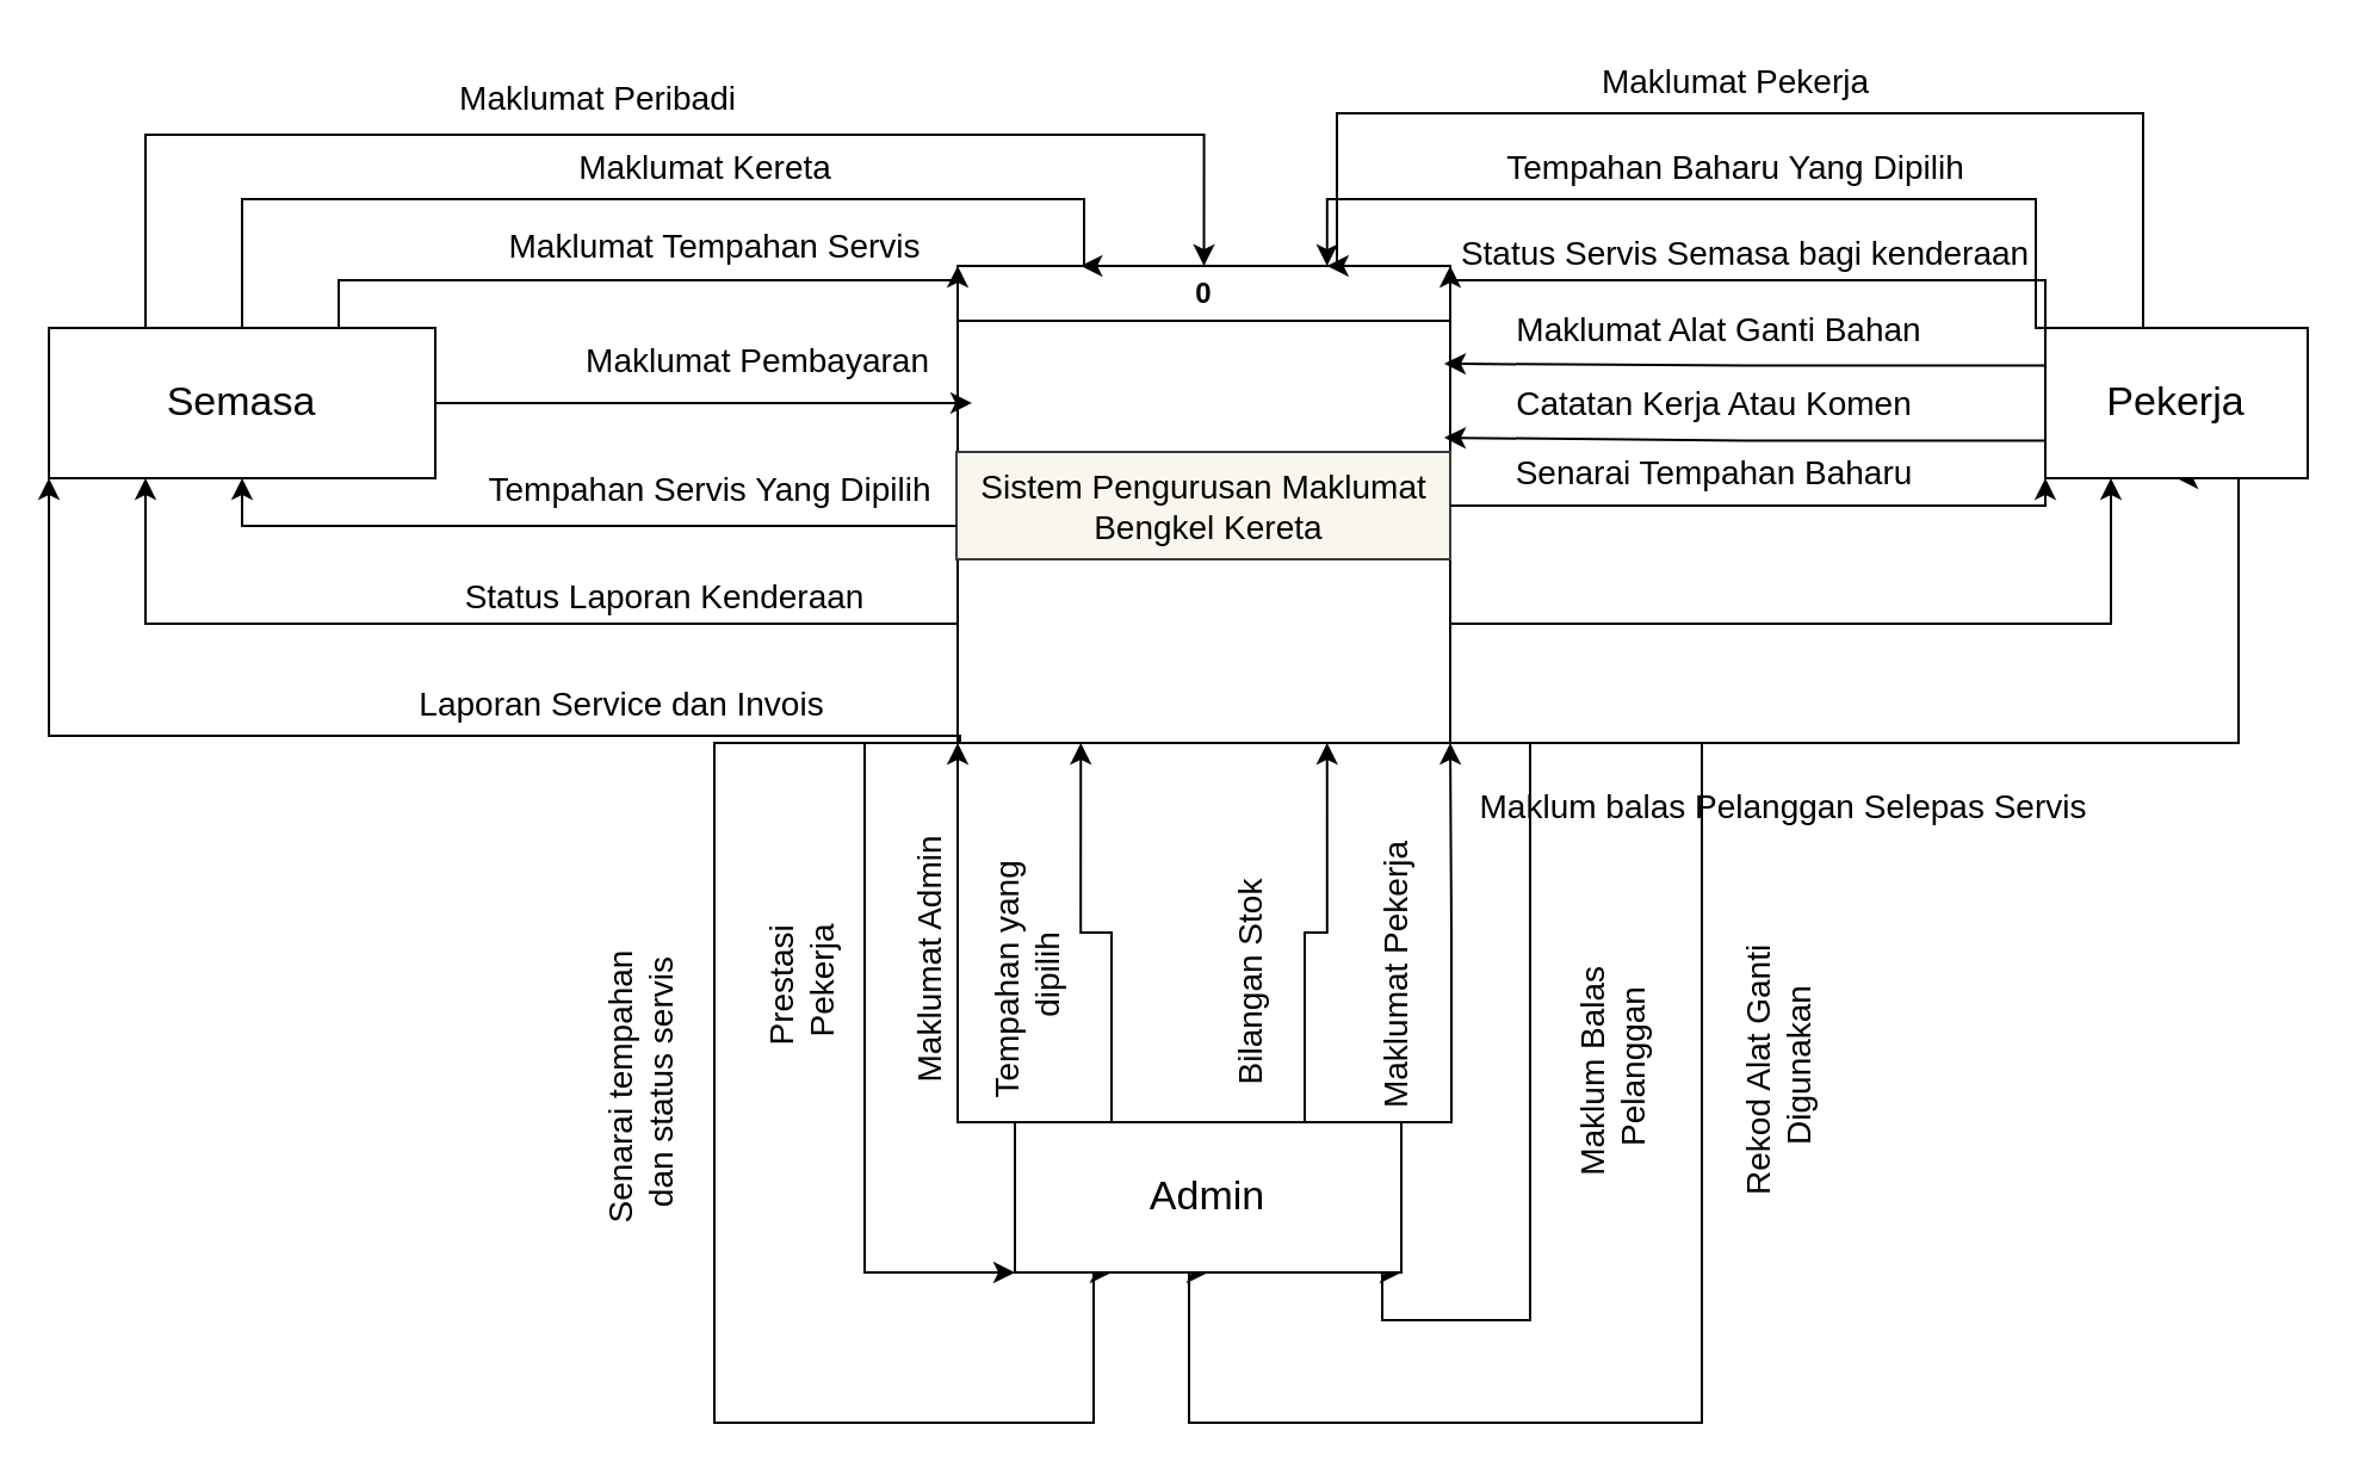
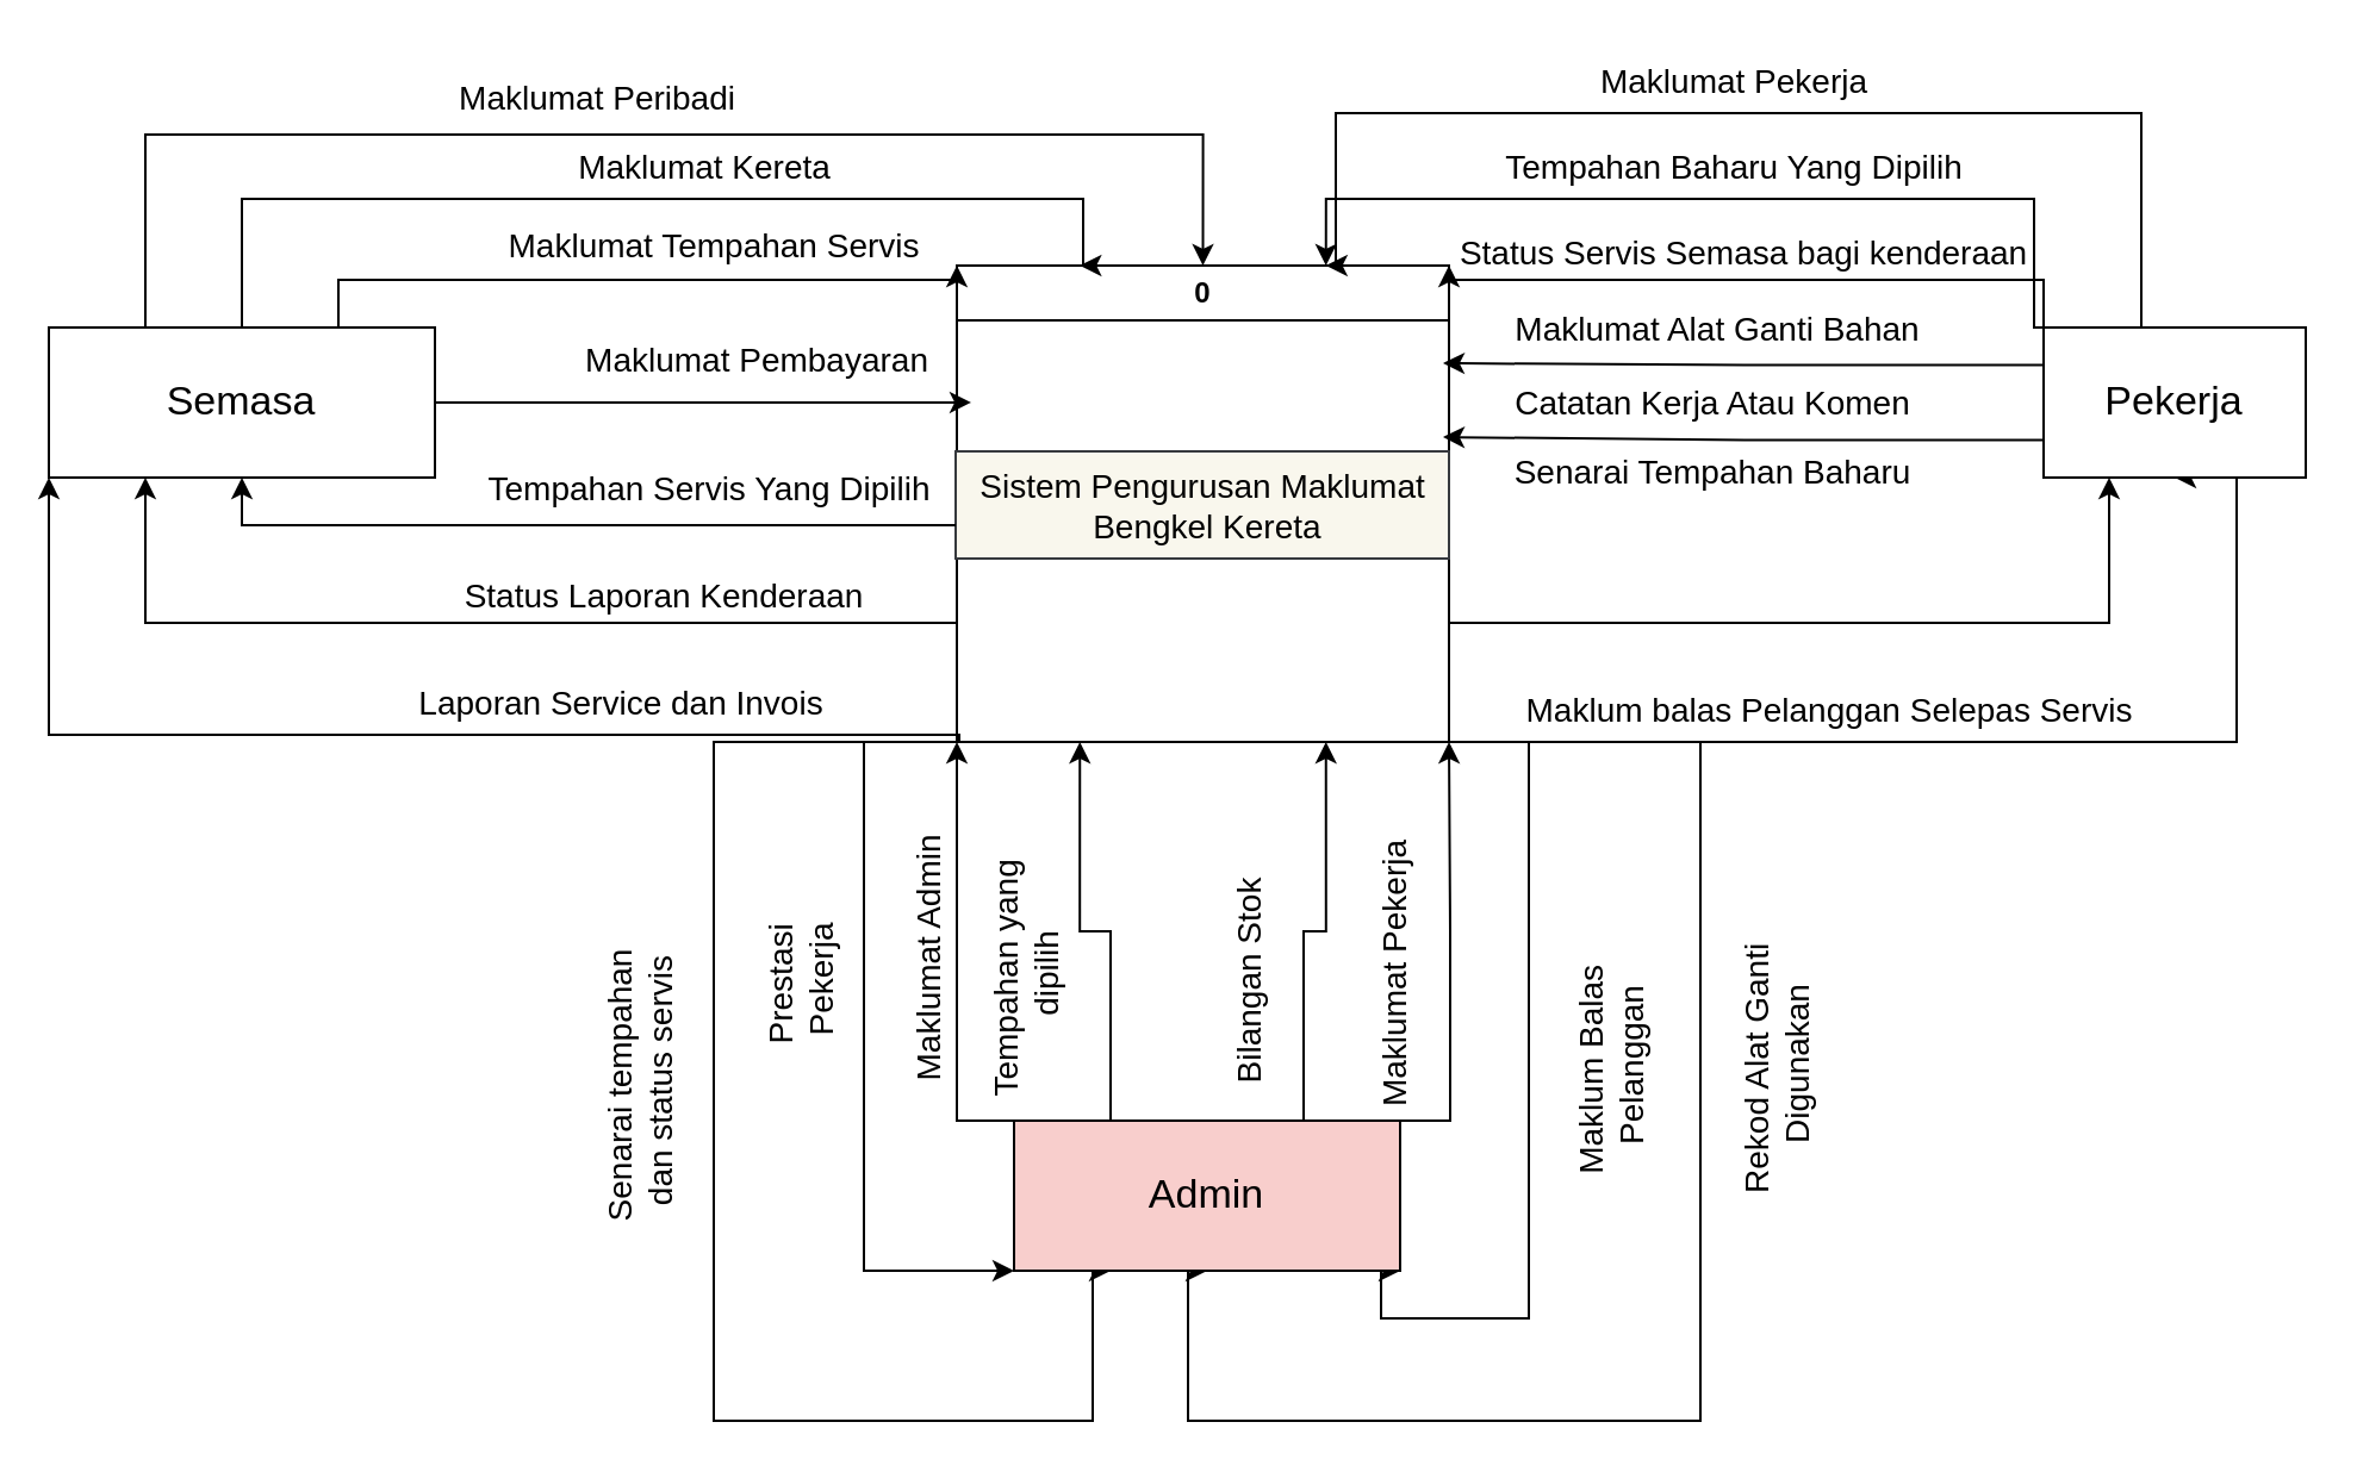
- <mxCell id="35" style="edgeStyle=orthogonalEdgeStyle;rounded=0;orthogonalLoop=1;jettySize=auto;html=1;entryX=0;entryY=1;entryDx=0;entryDy=0;" edge="1" parent="1" source="11" target="22"><mxGeometry relative="1" as="geometry"><Array as="points"><mxPoint x="857" y="212" /></Array></mxGeometry></mxCell>
- <mxCell id="38" value="Maklum balas Pelanggan Selepas Servis" style="text;html=1;align=center;verticalAlign=middle;resizable=0;points=[];autosize=1;strokeColor=none;fillColor=none;fontSize=14;" vertex="1" parent="1"><mxGeometry x="607" y="324" width="279" height="27" as="geometry" /></mxCell>
+ <mxCell id="38" value="Maklum balas Pelanggan Selepas Servis" style="text;html=1;align=center;verticalAlign=middle;resizable=0;points=[];autosize=1;strokeColor=none;fillColor=none;fontSize=14;" vertex="1" parent="1"><mxGeometry x="627" y="284" width="279" height="27" as="geometry" /></mxCell>
- <mxCell id="43" value="Admin" style="rounded=0;whiteSpace=wrap;html=1;fontSize=17;" vertex="1" parent="1"><mxGeometry x="425" y="470" width="162" height="63" as="geometry" /></mxCell>
+ <mxCell id="43" value="Admin" style="rounded=0;whiteSpace=wrap;html=1;fontSize=17;fillColor=#f8cecc;" vertex="1" parent="1"><mxGeometry x="425" y="470" width="162" height="63" as="geometry" /></mxCell>
